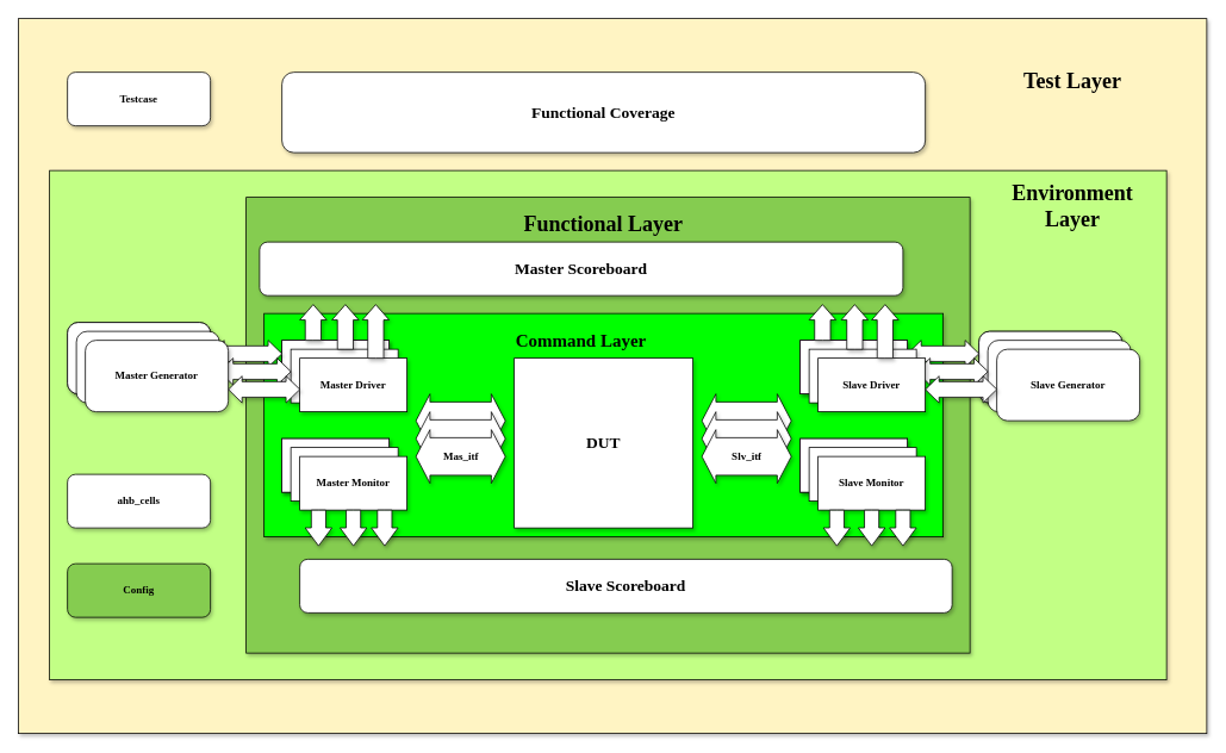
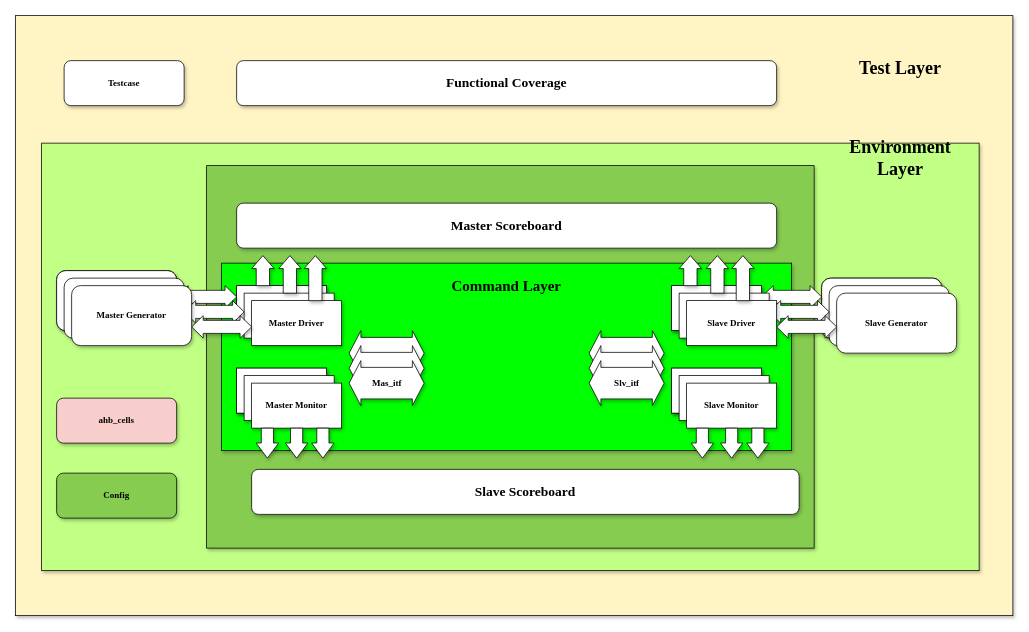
- <mxCell id="62" value="&lt;b&gt;&lt;font face=&quot;Times New Roman&quot;&gt;Testcase&lt;/font&gt;&lt;/b&gt;" style="rounded=1;whiteSpace=wrap;html=1;shadow=1;" vertex="1" parent="1"><mxGeometry x="75" y="80" width="160" height="60" as="geometry" /></mxCell>
+ <mxCell id="62" value="&lt;b&gt;&lt;font face=&quot;Times New Roman&quot;&gt;Testcase&lt;/font&gt;&lt;/b&gt;" style="rounded=1;whiteSpace=wrap;html=1;shadow=1;" vertex="1" parent="1"><mxGeometry x="85" y="80" width="160" height="60" as="geometry" /></mxCell>
- <mxCell id="63" value="&lt;font style=&quot;font-size: 18px&quot;&gt;&lt;b&gt;&lt;font face=&quot;Times New Roman&quot;&gt;Functional Coverage&lt;/font&gt;&lt;/b&gt;&lt;/font&gt;" style="rounded=1;whiteSpace=wrap;html=1;shadow=1;" vertex="1" parent="1"><mxGeometry x="315" y="80" width="720" height="90" as="geometry" /></mxCell>
+ <mxCell id="63" value="&lt;font style=&quot;font-size: 18px&quot;&gt;&lt;b&gt;&lt;font face=&quot;Times New Roman&quot;&gt;Functional Coverage&lt;/font&gt;&lt;/b&gt;&lt;/font&gt;" style="rounded=1;whiteSpace=wrap;html=1;shadow=1;" vertex="1" parent="1"><mxGeometry x="315" y="80" width="720" height="60" as="geometry" /></mxCell>
- <mxCell id="60" value="&lt;font style=&quot;font-size: 24px&quot;&gt;&lt;b&gt;&lt;font face=&quot;Times New Roman&quot;&gt;Environment Layer&lt;br&gt;&lt;/font&gt;&lt;/b&gt;&lt;/font&gt;" style="text;html=1;strokeColor=none;fillColor=none;align=center;verticalAlign=middle;whiteSpace=wrap;rounded=0;shadow=1;" vertex="1" parent="1"><mxGeometry x="1140" y="220" width="120" height="20" as="geometry" /></mxCell>
+ <mxCell id="60" value="&lt;font style=&quot;font-size: 24px&quot;&gt;&lt;b&gt;&lt;font face=&quot;Times New Roman&quot;&gt;Environment Layer&lt;br&gt;&lt;/font&gt;&lt;/b&gt;&lt;/font&gt;" style="text;html=1;strokeColor=none;fillColor=none;align=center;verticalAlign=middle;whiteSpace=wrap;rounded=0;shadow=1;" vertex="1" parent="1"><mxGeometry x="1140" y="200" width="120" height="20" as="geometry" /></mxCell>
- <mxCell id="61" value="&lt;font style=&quot;font-size: 24px&quot;&gt;&lt;b&gt;&lt;font face=&quot;Times New Roman&quot;&gt;Functional Layer&lt;/font&gt;&lt;/b&gt;&lt;/font&gt;" style="text;html=1;strokeColor=none;fillColor=none;align=center;verticalAlign=middle;whiteSpace=wrap;rounded=0;shadow=1;" vertex="1" parent="1"><mxGeometry x="550" y="240" width="250" height="20" as="geometry" /></mxCell>
- <mxCell id="9" value="&lt;font style=&quot;font-size: 18px&quot;&gt;&lt;b&gt;&lt;font face=&quot;Times New Roman&quot;&gt;Master Scoreboard&lt;/font&gt;&lt;/b&gt;&lt;/font&gt;" style="rounded=1;whiteSpace=wrap;html=1;shadow=1;" vertex="1" parent="1"><mxGeometry x="290" y="270" width="720" height="60" as="geometry" /></mxCell>
+ <mxCell id="9" value="&lt;font style=&quot;font-size: 18px&quot;&gt;&lt;b&gt;&lt;font face=&quot;Times New Roman&quot;&gt;Master Scoreboard&lt;/font&gt;&lt;/b&gt;&lt;/font&gt;" style="rounded=1;whiteSpace=wrap;html=1;shadow=1;" vertex="1" parent="1"><mxGeometry x="315" y="270" width="720" height="60" as="geometry" /></mxCell>
- <mxCell id="64" value="&lt;font style=&quot;font-size: 20px&quot;&gt;&lt;b&gt;&lt;font face=&quot;Times New Roman&quot;&gt;Command Layer&lt;/font&gt;&lt;/b&gt;&lt;/font&gt;" style="text;html=1;strokeColor=none;fillColor=none;align=center;verticalAlign=middle;whiteSpace=wrap;rounded=0;shadow=1;fontSize=20;" vertex="1" parent="1"><mxGeometry x="525" y="370" width="250" height="20" as="geometry" /></mxCell>
+ <mxCell id="64" value="&lt;font style=&quot;font-size: 20px&quot;&gt;&lt;b&gt;&lt;font face=&quot;Times New Roman&quot;&gt;Command Layer&lt;/font&gt;&lt;/b&gt;&lt;/font&gt;" style="text;html=1;strokeColor=none;fillColor=none;align=center;verticalAlign=middle;whiteSpace=wrap;rounded=0;shadow=1;fontSize=20;" vertex="1" parent="1"><mxGeometry x="550" y="370" width="250" height="20" as="geometry" /></mxCell>
- <mxCell id="11" value="&lt;font style=&quot;font-size: 18px&quot;&gt;&lt;b&gt;&lt;font face=&quot;Times New Roman&quot;&gt;DUT&lt;/font&gt;&lt;/b&gt;&lt;/font&gt;" style="rounded=0;whiteSpace=wrap;html=1;shadow=1;" vertex="1" parent="1"><mxGeometry x="575" y="400" width="200" height="190" as="geometry" /></mxCell>
- <mxCell id="57" value="&lt;b&gt;&lt;font face=&quot;Times New Roman&quot;&gt;ahb_cells&lt;/font&gt;&lt;/b&gt;" style="rounded=1;whiteSpace=wrap;html=1;shadow=1;" vertex="1" parent="1"><mxGeometry x="75" y="530" width="160" height="60" as="geometry" /></mxCell>
+ <mxCell id="57" value="&lt;b&gt;&lt;font face=&quot;Times New Roman&quot;&gt;ahb_cells&lt;/font&gt;&lt;/b&gt;" style="rounded=1;whiteSpace=wrap;html=1;shadow=1;fillColor=#f8cecc;" vertex="1" parent="1"><mxGeometry x="75" y="530" width="160" height="60" as="geometry" /></mxCell>
